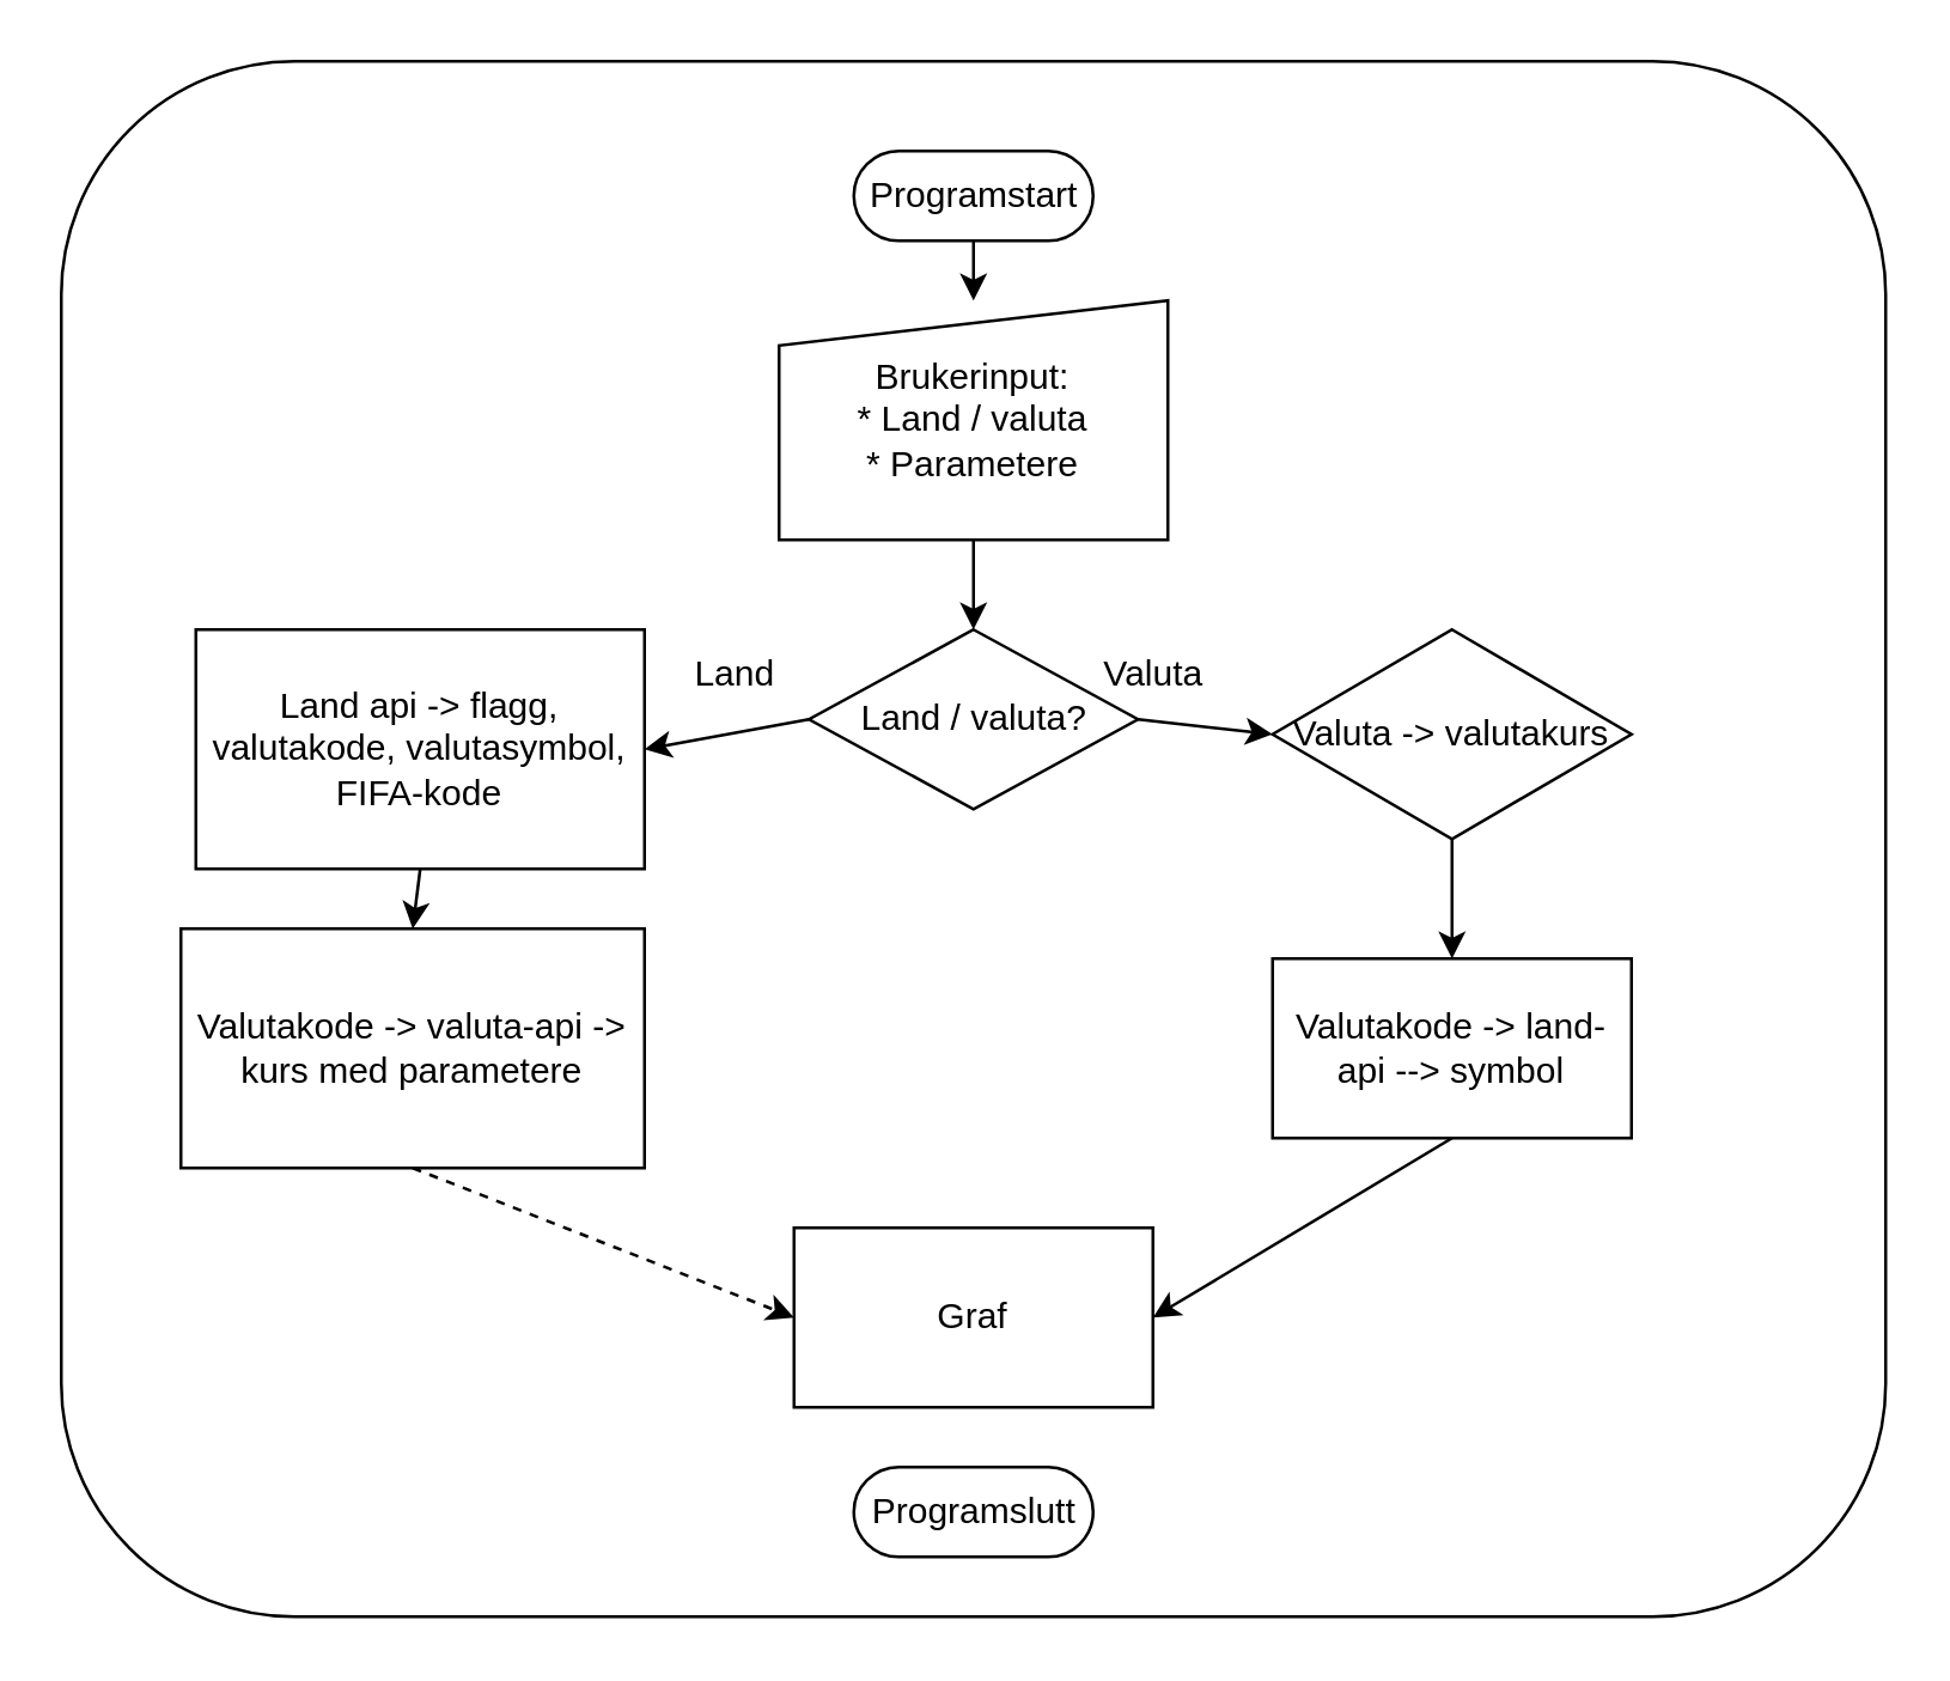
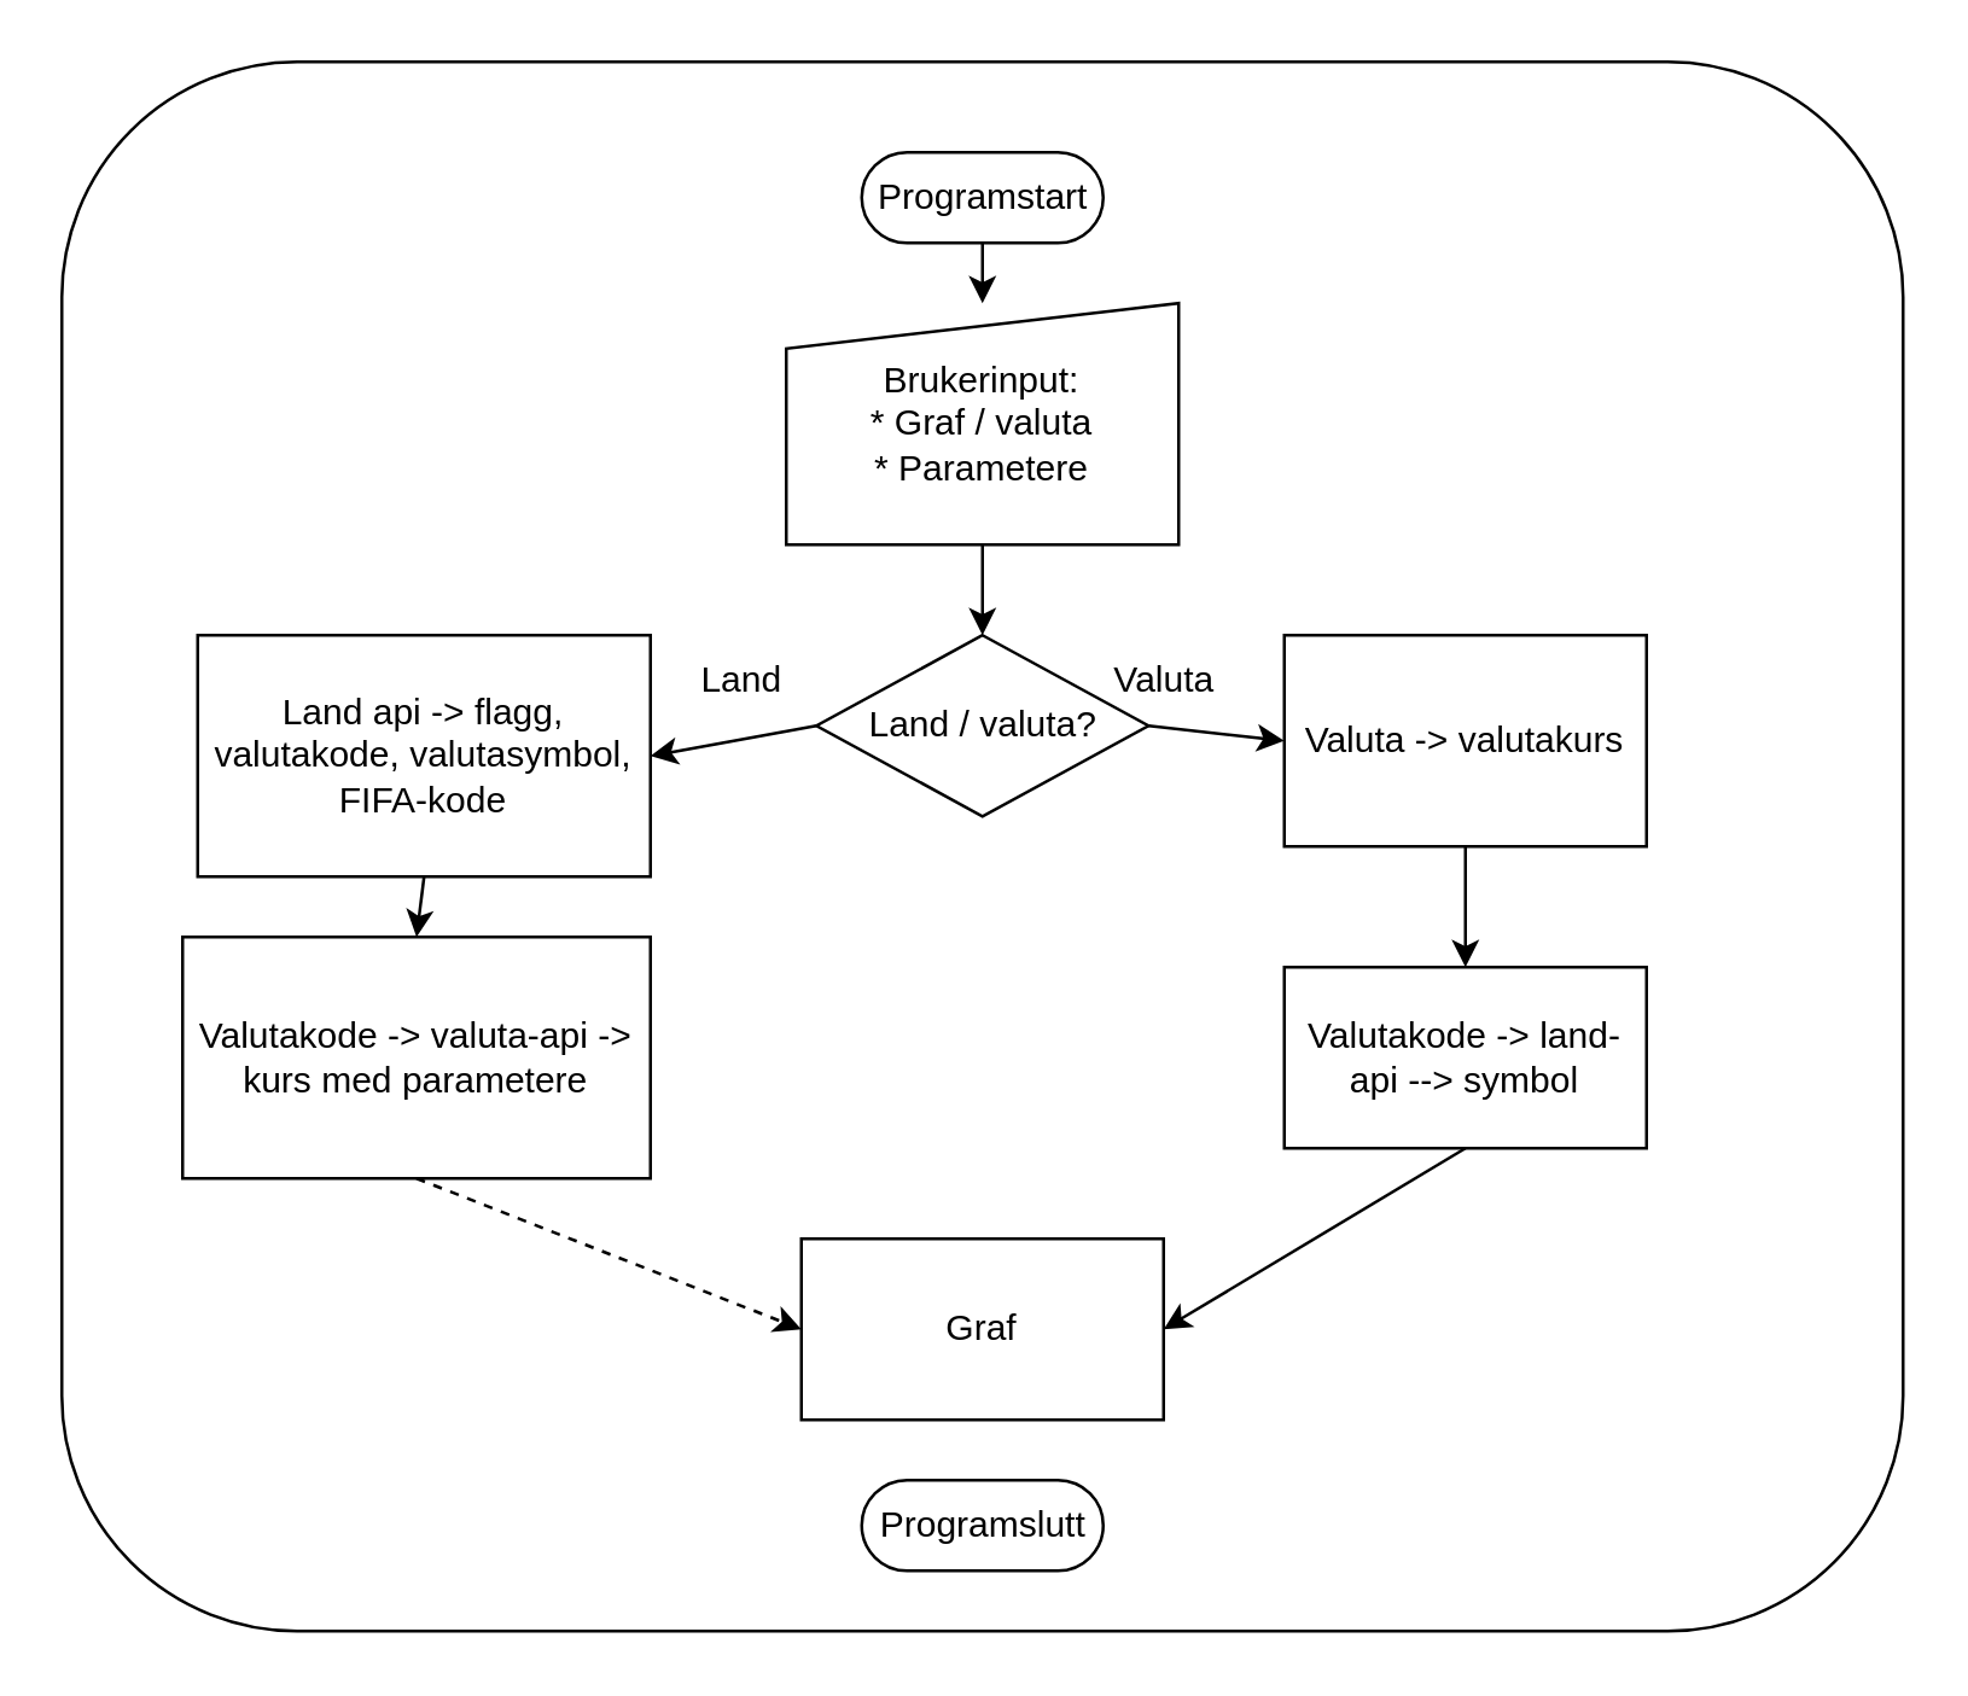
- <mxCell id="4" value="Brukerinput:&lt;br&gt;* Land / valuta&lt;br&gt;* Parametere" style="shape=manualInput;whiteSpace=wrap;html=1;dashed=0;size=15;" parent="1" vertex="1"><mxGeometry x="260" y="100" width="130" height="80" as="geometry" /></mxCell>
+ <mxCell id="4" value="Brukerinput:&lt;br&gt;* Graf / valuta&lt;br&gt;* Parametere" style="shape=manualInput;whiteSpace=wrap;html=1;dashed=0;size=15;" parent="1" vertex="1"><mxGeometry x="260" y="100" width="130" height="80" as="geometry" /></mxCell>
- <mxCell id="18" value="Valuta -&amp;gt; valutakurs" style="rhombus;whiteSpace=wrap;html=1;" parent="1" vertex="1"><mxGeometry x="425" y="210" width="120" height="70" as="geometry" /></mxCell>
+ <mxCell id="18" value="Valuta -&amp;gt; valutakurs" style="whiteSpace=wrap;html=1;" parent="1" vertex="1"><mxGeometry x="425" y="210" width="120" height="70" as="geometry" /></mxCell>
